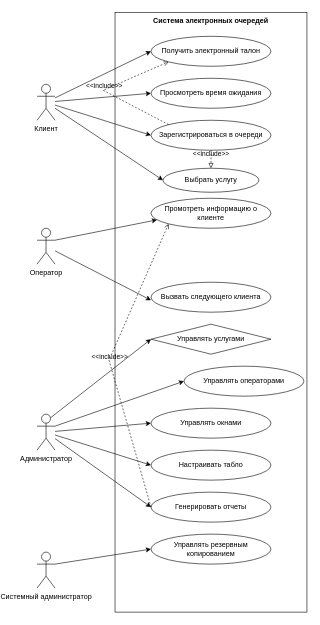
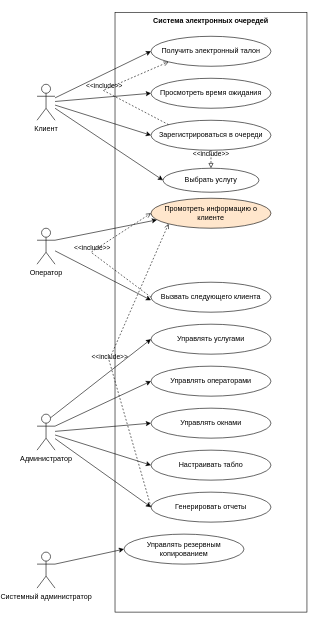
- <mxCell id="9" value="Промотреть информацию о клиенте" style="ellipse;whiteSpace=wrap;html=1;" vertex="1" parent="1"><mxGeometry x="210" y="330" width="200" height="50" as="geometry" /></mxCell>
+ <mxCell id="9" value="Промотреть информацию о клиенте" style="ellipse;whiteSpace=wrap;html=1;fillColor=#ffe6cc;" vertex="1" parent="1"><mxGeometry x="210" y="330" width="200" height="50" as="geometry" /></mxCell>
+ <mxCell id="26" value="&amp;lt;&amp;lt;include&amp;gt;&amp;gt;" style="html=1;verticalAlign=bottom;labelBackgroundColor=none;endArrow=open;endFill=0;dashed=1;rounded=0;exitX=0;exitY=0.5;exitDx=0;exitDy=0;entryX=0;entryY=0.5;entryDx=0;entryDy=0;" edge="1" parent="1" source="10" target="9"><mxGeometry width="160" relative="1" as="geometry"><mxPoint x="80" y="560" as="sourcePoint" /><mxPoint x="240" y="560" as="targetPoint" /><Array as="points"><mxPoint x="110" y="420" /></Array></mxGeometry></mxCell>
- <mxCell id="11" value="Управлять услугами" style="rhombus;whiteSpace=wrap;html=1;" vertex="1" parent="1"><mxGeometry x="210" y="540" width="200" height="50" as="geometry" /></mxCell>
+ <mxCell id="11" value="Управлять услугами" style="ellipse;whiteSpace=wrap;html=1;" vertex="1" parent="1"><mxGeometry x="210" y="540" width="200" height="50" as="geometry" /></mxCell>
- <mxCell id="12" value="Управлять операторами" style="ellipse;whiteSpace=wrap;html=1;" vertex="1" parent="1"><mxGeometry x="265" y="610" width="200" height="50" as="geometry" /></mxCell>
+ <mxCell id="12" value="Управлять операторами" style="ellipse;whiteSpace=wrap;html=1;" vertex="1" parent="1"><mxGeometry x="210" y="610" width="200" height="50" as="geometry" /></mxCell>
- <mxCell id="16" value="Управлять резервным копированием" style="ellipse;whiteSpace=wrap;html=1;" vertex="1" parent="1"><mxGeometry x="210" y="890" width="200" height="50" as="geometry" /></mxCell>
+ <mxCell id="16" value="Управлять резервным копированием" style="ellipse;whiteSpace=wrap;html=1;" vertex="1" parent="1"><mxGeometry x="165" y="890" width="200" height="50" as="geometry" /></mxCell>
